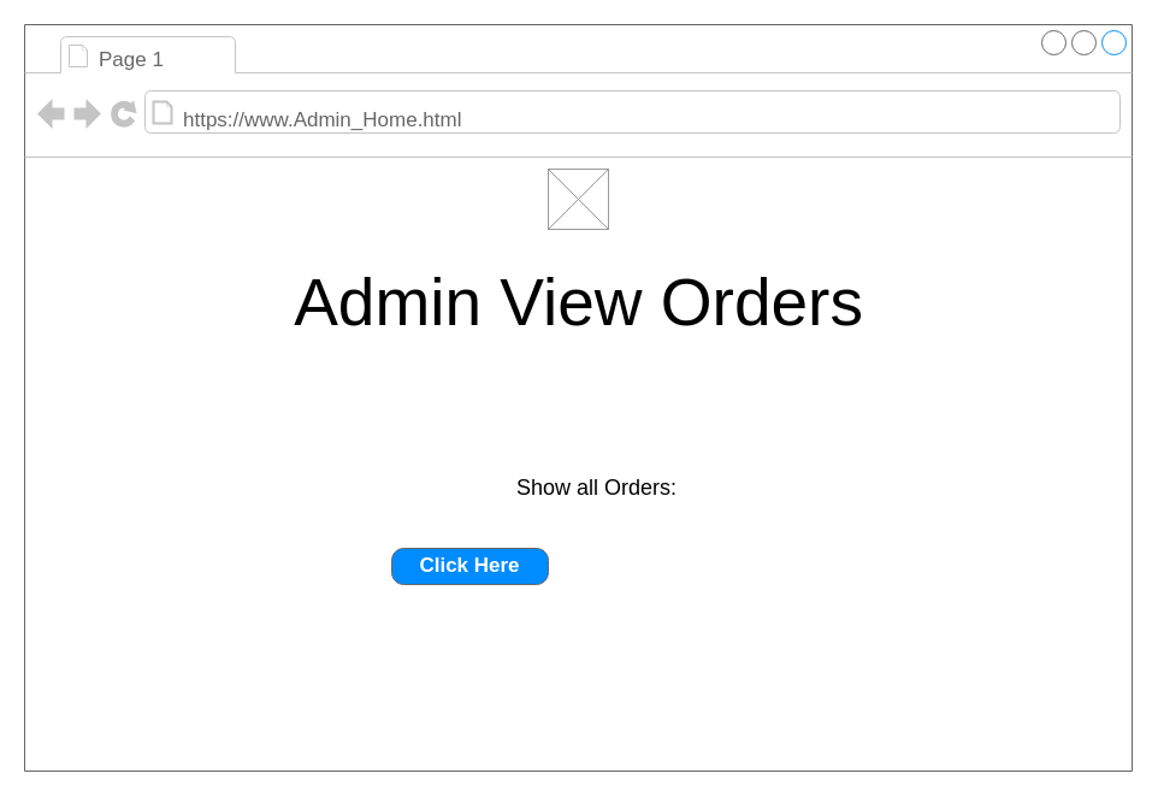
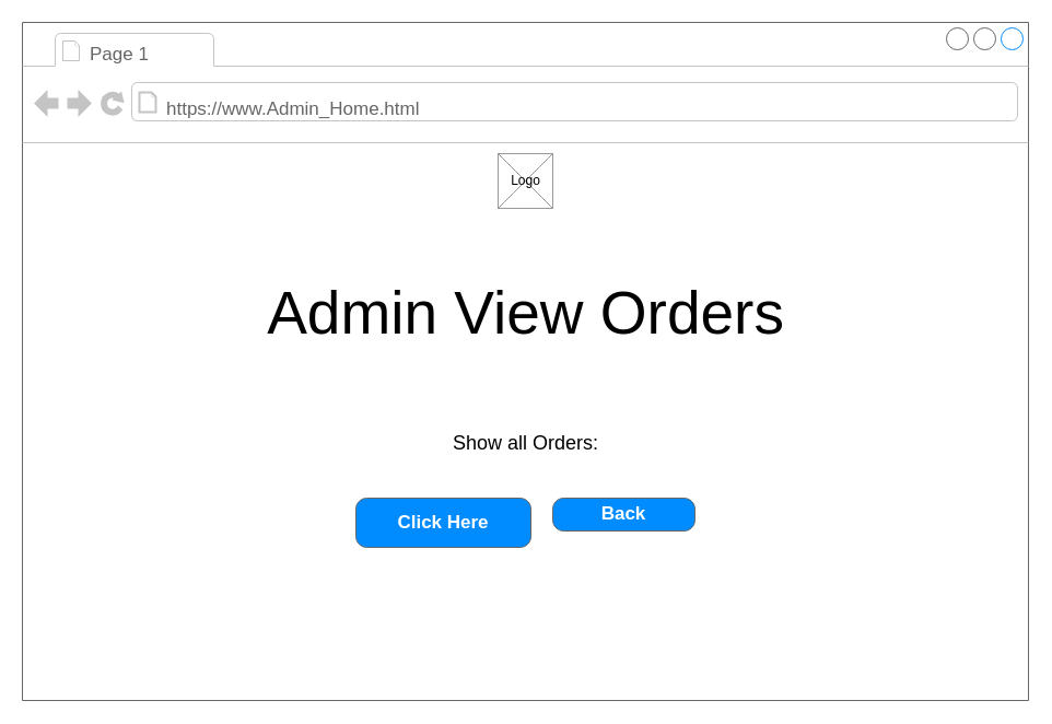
+ <mxCell id="7" value="Logo" style="text;html=1;align=center;verticalAlign=middle;resizable=0;points=[];autosize=1;strokeColor=none;fillColor=none;" vertex="1" parent="5"><mxGeometry y="10" width="50" height="30" as="geometry" /></mxCell>
- <mxCell id="8" value="&lt;font style=&quot;font-size: 55px;&quot;&gt;Admin View Orders&lt;/font&gt;" style="text;html=1;align=center;verticalAlign=middle;resizable=0;points=[];autosize=1;strokeColor=none;fillColor=none;" vertex="1" parent="2"><mxGeometry x="210" y="190" width="500" height="80" as="geometry" /></mxCell>
+ <mxCell id="8" value="&lt;font style=&quot;font-size: 55px;&quot;&gt;Admin View Orders&lt;/font&gt;" style="text;html=1;align=center;verticalAlign=middle;resizable=0;points=[];autosize=1;strokeColor=none;fillColor=none;" vertex="1" parent="2"><mxGeometry x="210" y="225" width="500" height="80" as="geometry" /></mxCell>
- <mxCell id="9" value="&lt;font style=&quot;font-size: 18px;&quot;&gt;Show all Orders:&lt;/font&gt;" style="text;html=1;align=center;verticalAlign=middle;resizable=0;points=[];autosize=1;strokeColor=none;fillColor=none;" vertex="1" parent="2"><mxGeometry x="395" y="365" width="160" height="40" as="geometry" /></mxCell>
+ <mxCell id="9" value="&lt;font style=&quot;font-size: 18px;&quot;&gt;Show all Orders:&lt;/font&gt;" style="text;html=1;align=center;verticalAlign=middle;resizable=0;points=[];autosize=1;strokeColor=none;fillColor=none;" vertex="1" parent="2"><mxGeometry x="380" y="365" width="160" height="40" as="geometry" /></mxCell>
- <mxCell id="10" value="Click Here" style="strokeWidth=1;shadow=0;dashed=0;align=center;html=1;shape=mxgraph.mockup.buttons.button;strokeColor=#666666;fontColor=#ffffff;mainText=;buttonStyle=round;fontSize=17;fontStyle=1;fillColor=#008cff;whiteSpace=wrap;" vertex="1" parent="2"><mxGeometry x="305" y="435" width="130" height="30" as="geometry" /></mxCell>
+ <mxCell id="10" value="Click Here" style="strokeWidth=1;shadow=0;dashed=0;align=center;html=1;shape=mxgraph.mockup.buttons.button;strokeColor=#666666;fontColor=#ffffff;mainText=;buttonStyle=round;fontSize=17;fontStyle=1;fillColor=#008cff;whiteSpace=wrap;" vertex="1" parent="2"><mxGeometry x="305" y="435" width="160" height="45" as="geometry" /></mxCell>
+ <mxCell id="11" value="Back" style="strokeWidth=1;shadow=0;dashed=0;align=center;html=1;shape=mxgraph.mockup.buttons.button;strokeColor=#666666;fontColor=#ffffff;mainText=;buttonStyle=round;fontSize=17;fontStyle=1;fillColor=#008cff;whiteSpace=wrap;" vertex="1" parent="2"><mxGeometry x="485" y="435" width="130" height="30" as="geometry" /></mxCell>
